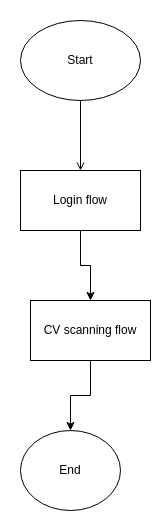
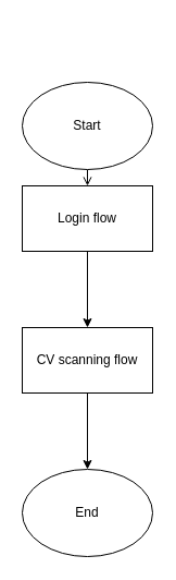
- <mxCell id="3" value="Start" style="ellipse;whiteSpace=wrap;html=1;" vertex="1" parent="1"><mxGeometry x="20" y="20" width="120" height="80" as="geometry" /></mxCell>
+ <mxCell id="3" value="Start" style="ellipse;whiteSpace=wrap;html=1;" vertex="1" parent="1"><mxGeometry x="20" y="75" width="120" height="80" as="geometry" /></mxCell>
- <mxCell id="7" value="CV scanning flow" style="rounded=0;whiteSpace=wrap;html=1;" vertex="1" parent="1"><mxGeometry x="30" y="300" width="120" height="60" as="geometry" /></mxCell>
+ <mxCell id="7" value="CV scanning flow" style="rounded=0;whiteSpace=wrap;html=1;" vertex="1" parent="1"><mxGeometry x="20" y="300" width="120" height="60" as="geometry" /></mxCell>
- <mxCell id="8" value="End" style="ellipse;whiteSpace=wrap;html=1;" vertex="1" parent="1"><mxGeometry x="20" y="430" width="100" height="80" as="geometry" /></mxCell>
+ <mxCell id="8" value="End" style="ellipse;whiteSpace=wrap;html=1;" vertex="1" parent="1"><mxGeometry x="20" y="430" width="120" height="80" as="geometry" /></mxCell>
